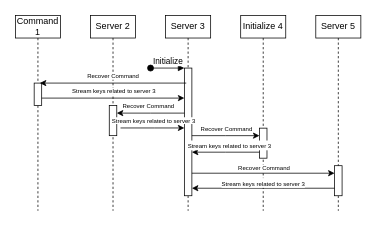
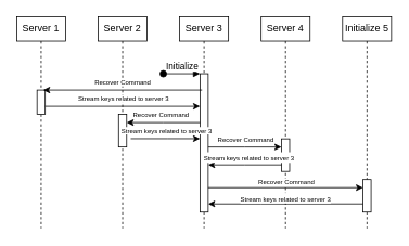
- <mxCell id="2" value="Command 1" style="shape=umlLifeline;perimeter=lifelinePerimeter;whiteSpace=wrap;html=1;container=0;dropTarget=0;collapsible=0;recursiveResize=0;outlineConnect=0;portConstraint=eastwest;newEdgeStyle={&quot;edgeStyle&quot;:&quot;elbowEdgeStyle&quot;,&quot;elbow&quot;:&quot;vertical&quot;,&quot;curved&quot;:0,&quot;rounded&quot;:0};size=30;" vertex="1" parent="1"><mxGeometry x="20" y="20" width="60" height="260" as="geometry" /></mxCell>
+ <mxCell id="2" value="Server 1" style="shape=umlLifeline;perimeter=lifelinePerimeter;whiteSpace=wrap;html=1;container=0;dropTarget=0;collapsible=0;recursiveResize=0;outlineConnect=0;portConstraint=eastwest;newEdgeStyle={&quot;edgeStyle&quot;:&quot;elbowEdgeStyle&quot;,&quot;elbow&quot;:&quot;vertical&quot;,&quot;curved&quot;:0,&quot;rounded&quot;:0};size=30;" vertex="1" parent="1"><mxGeometry x="20" y="20" width="60" height="260" as="geometry" /></mxCell>
- <mxCell id="8" value="Initialize 4" style="shape=umlLifeline;perimeter=lifelinePerimeter;whiteSpace=wrap;html=1;container=0;dropTarget=0;collapsible=0;recursiveResize=0;outlineConnect=0;portConstraint=eastwest;newEdgeStyle={&quot;edgeStyle&quot;:&quot;elbowEdgeStyle&quot;,&quot;elbow&quot;:&quot;vertical&quot;,&quot;curved&quot;:0,&quot;rounded&quot;:0};size=30;" vertex="1" parent="1"><mxGeometry x="320" y="20" width="60" height="260" as="geometry" /></mxCell>
+ <mxCell id="8" value="Server 4" style="shape=umlLifeline;perimeter=lifelinePerimeter;whiteSpace=wrap;html=1;container=0;dropTarget=0;collapsible=0;recursiveResize=0;outlineConnect=0;portConstraint=eastwest;newEdgeStyle={&quot;edgeStyle&quot;:&quot;elbowEdgeStyle&quot;,&quot;elbow&quot;:&quot;vertical&quot;,&quot;curved&quot;:0,&quot;rounded&quot;:0};size=30;" vertex="1" parent="1"><mxGeometry x="320" y="20" width="60" height="260" as="geometry" /></mxCell>
- <mxCell id="10" value="Server 5" style="shape=umlLifeline;perimeter=lifelinePerimeter;whiteSpace=wrap;html=1;container=0;dropTarget=0;collapsible=0;recursiveResize=0;outlineConnect=0;portConstraint=eastwest;newEdgeStyle={&quot;edgeStyle&quot;:&quot;elbowEdgeStyle&quot;,&quot;elbow&quot;:&quot;vertical&quot;,&quot;curved&quot;:0,&quot;rounded&quot;:0};size=30;" vertex="1" parent="1"><mxGeometry x="420" y="20" width="60" height="260" as="geometry" /></mxCell>
+ <mxCell id="10" value="Initialize 5" style="shape=umlLifeline;perimeter=lifelinePerimeter;whiteSpace=wrap;html=1;container=0;dropTarget=0;collapsible=0;recursiveResize=0;outlineConnect=0;portConstraint=eastwest;newEdgeStyle={&quot;edgeStyle&quot;:&quot;elbowEdgeStyle&quot;,&quot;elbow&quot;:&quot;vertical&quot;,&quot;curved&quot;:0,&quot;rounded&quot;:0};size=30;" vertex="1" parent="1"><mxGeometry x="420" y="20" width="60" height="260" as="geometry" /></mxCell>
